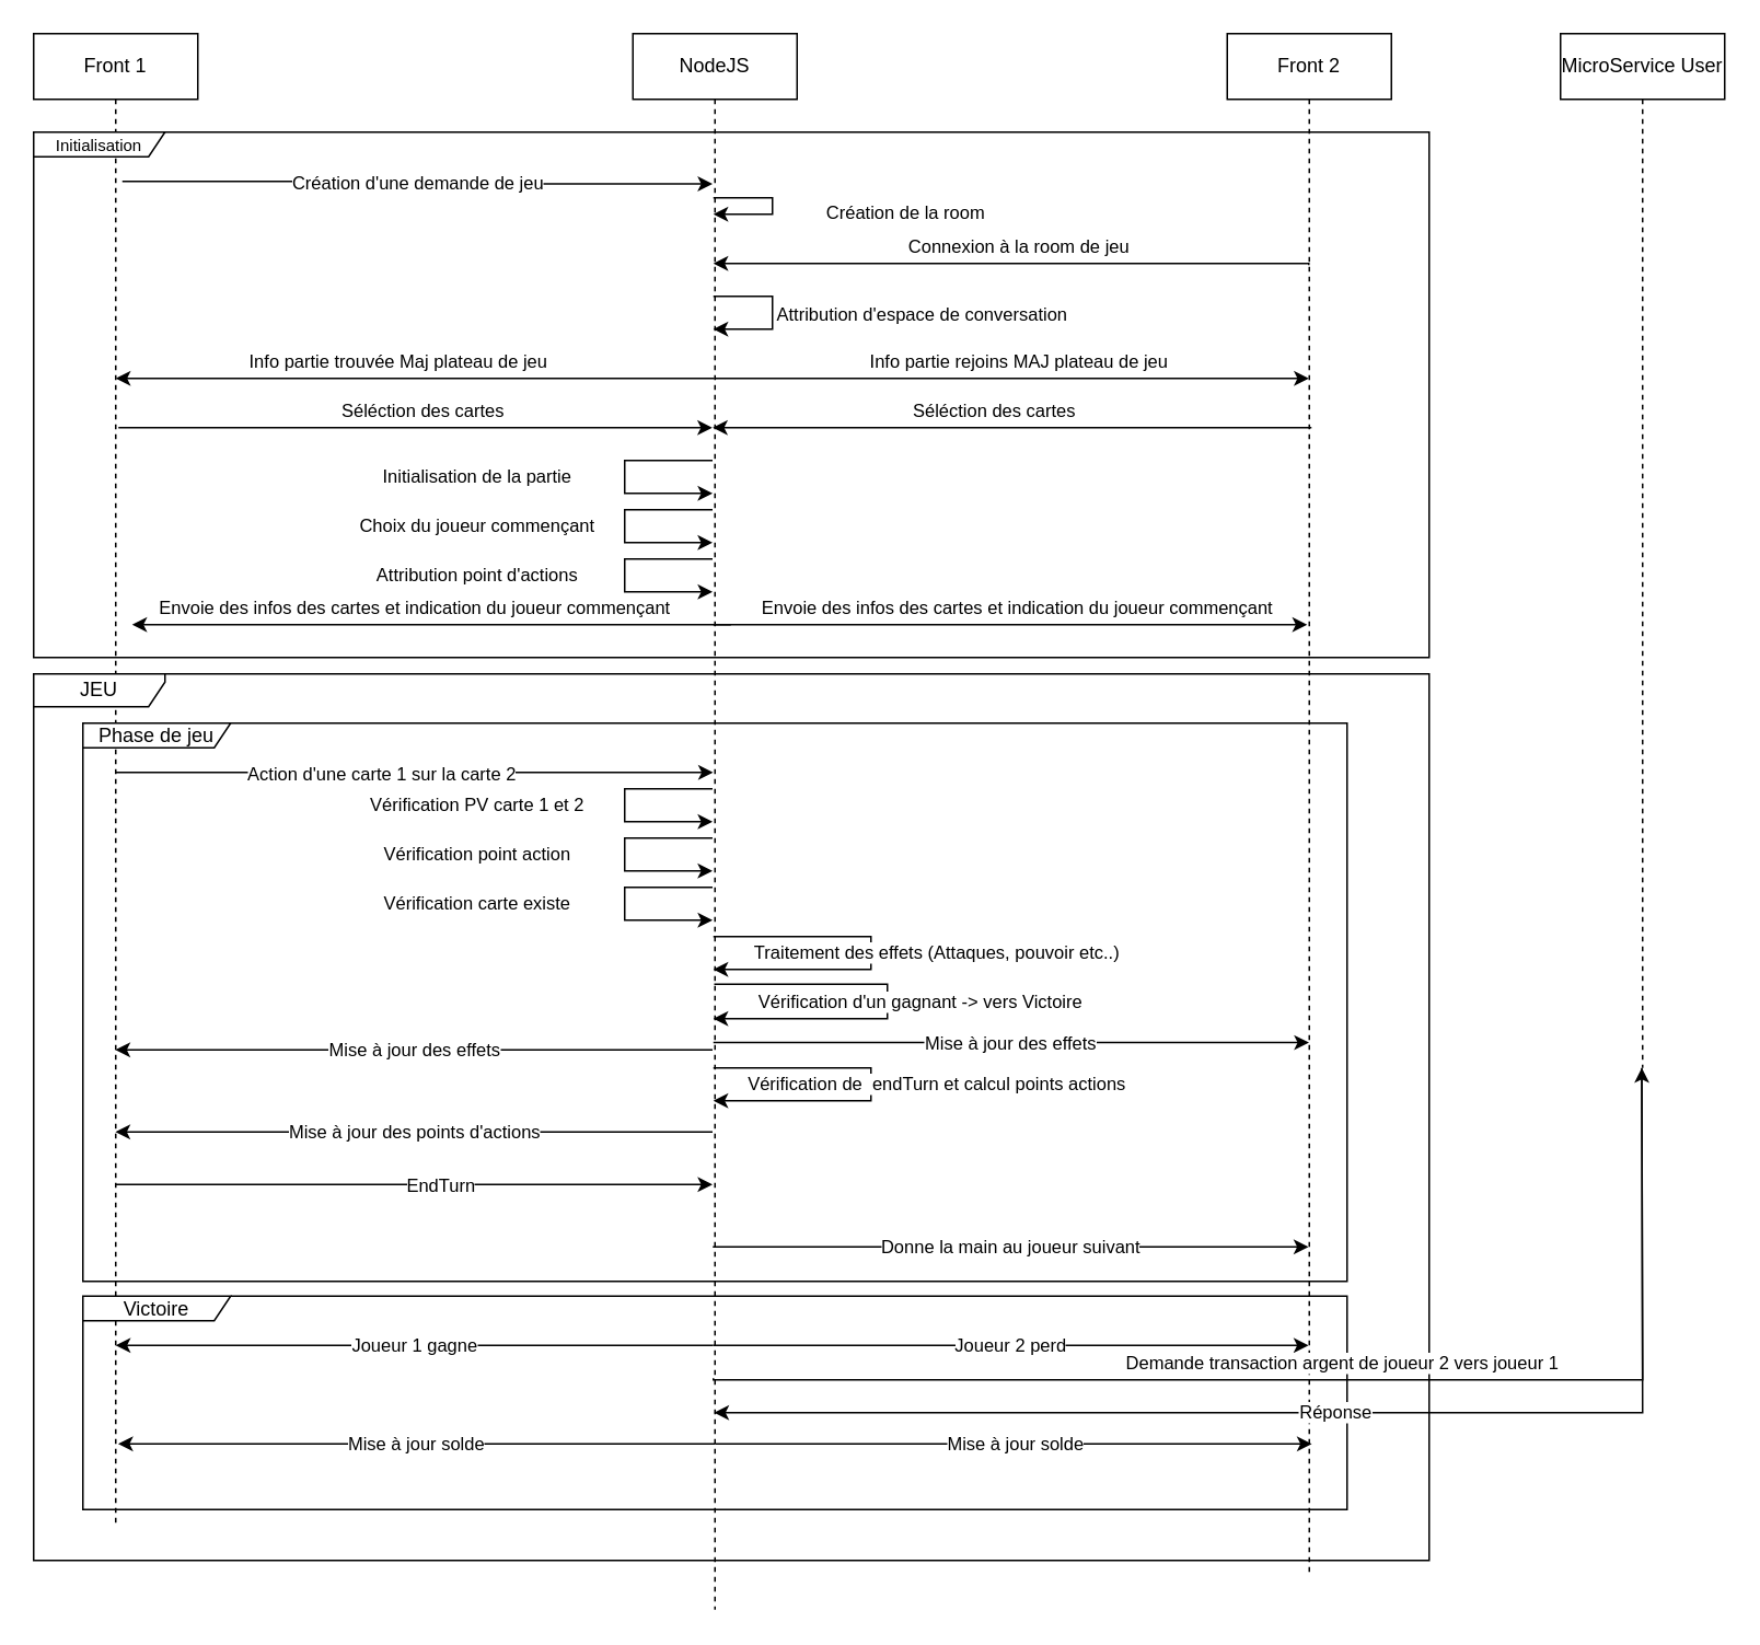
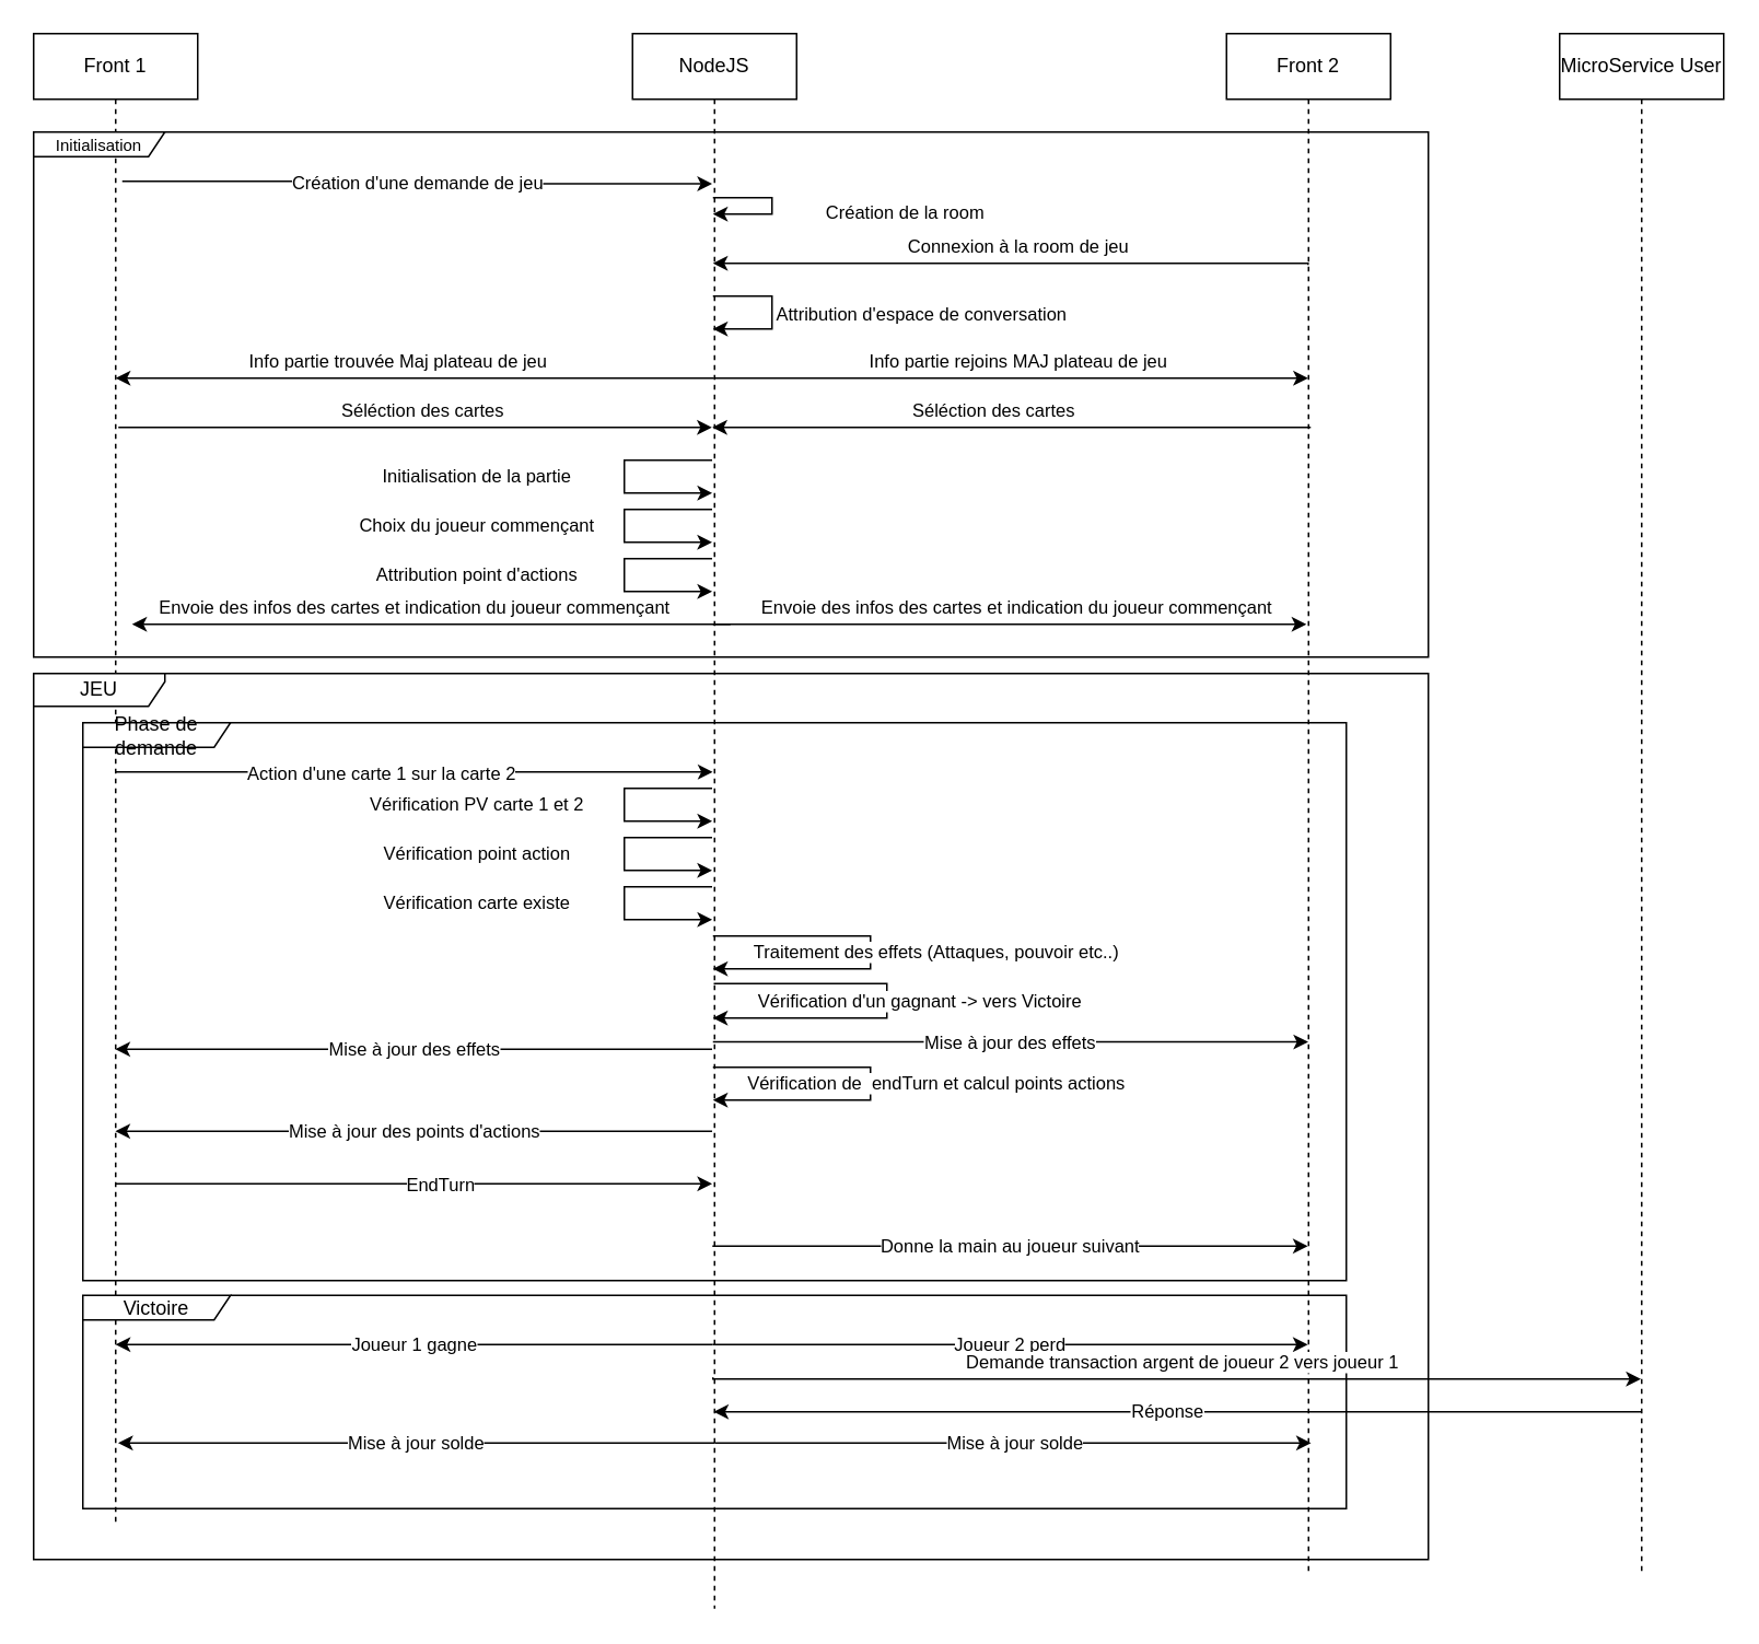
- <mxCell id="43" value="MicroService User" style="shape=umlLifeline;perimeter=lifelinePerimeter;whiteSpace=wrap;html=1;container=1;dropTarget=0;collapsible=0;recursiveResize=0;outlineConnect=0;portConstraint=eastwest;newEdgeStyle={&quot;curved&quot;:0,&quot;rounded&quot;:0};" vertex="1" parent="1"><mxGeometry x="950" y="20" width="100" height="630" as="geometry" /></mxCell>
+ <mxCell id="43" value="MicroService User" style="shape=umlLifeline;perimeter=lifelinePerimeter;whiteSpace=wrap;html=1;container=1;dropTarget=0;collapsible=0;recursiveResize=0;outlineConnect=0;portConstraint=eastwest;newEdgeStyle={&quot;curved&quot;:0,&quot;rounded&quot;:0};" vertex="1" parent="1"><mxGeometry x="950" y="20" width="100" height="940" as="geometry" /></mxCell>
- <mxCell id="22" value="Phase de jeu" style="shape=umlFrame;whiteSpace=wrap;html=1;pointerEvents=0;width=90;height=15;" vertex="1" parent="1"><mxGeometry x="50" y="440" width="770" height="340" as="geometry" /></mxCell>
+ <mxCell id="22" value="Phase de demande" style="shape=umlFrame;whiteSpace=wrap;html=1;pointerEvents=0;width=90;height=15;" vertex="1" parent="1"><mxGeometry x="50" y="440" width="770" height="340" as="geometry" /></mxCell>
